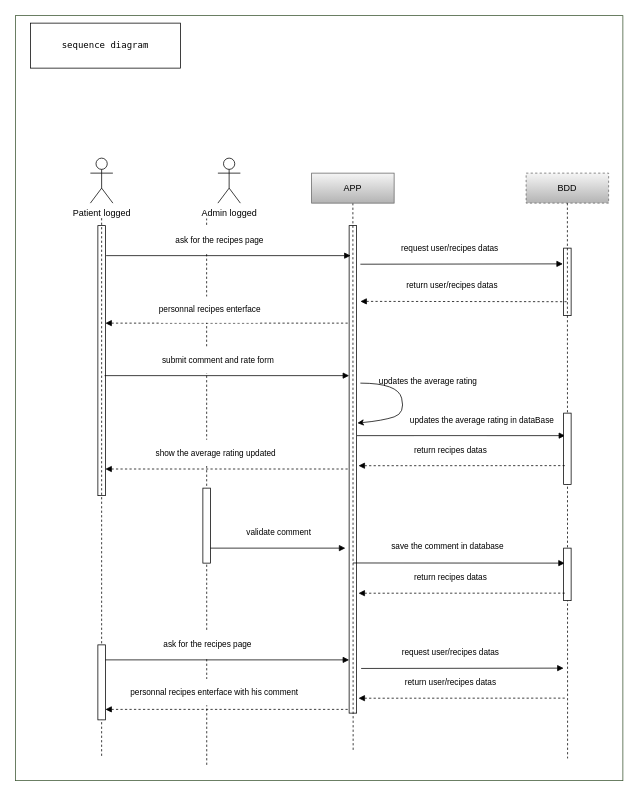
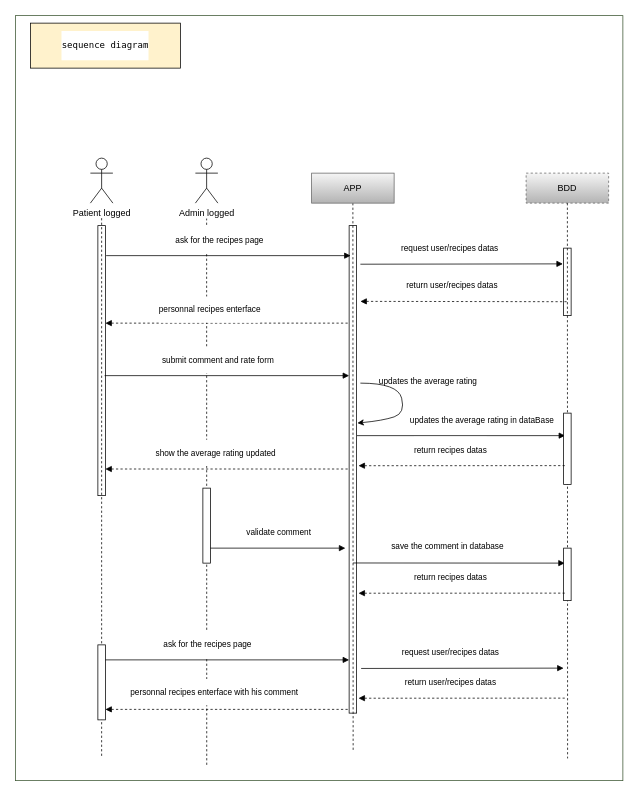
- <mxCell id="4" value="&lt;pre dir=&quot;ltr&quot; data-ved=&quot;2ahUKEwjTnIHI8ouDAxXJUKQEHYWSAA4Q3ewLegQIBRAP&quot; style=&quot;text-align:left&quot; id=&quot;tw-target-text&quot; data-placeholder=&quot;Traduction&quot; class=&quot;tw-data-text tw-text-large tw-ta&quot;&gt;&lt;span lang=&quot;en&quot; class=&quot;Y2IQFc&quot;&gt;sequence diagram&lt;/span&gt;&lt;/pre&gt;" style="rounded=0;whiteSpace=wrap;html=1;fontColor=#000000;labelBackgroundColor=#FFFFFF;strokeColor=#000000;fillColor=#FFFFFF;" vertex="1" parent="1"><mxGeometry y="30" width="200" height="60" as="geometry" x="40" /></mxCell>
+ <mxCell id="4" value="&lt;pre dir=&quot;ltr&quot; data-ved=&quot;2ahUKEwjTnIHI8ouDAxXJUKQEHYWSAA4Q3ewLegQIBRAP&quot; style=&quot;text-align:left&quot; id=&quot;tw-target-text&quot; data-placeholder=&quot;Traduction&quot; class=&quot;tw-data-text tw-text-large tw-ta&quot;&gt;&lt;span lang=&quot;en&quot; class=&quot;Y2IQFc&quot;&gt;sequence diagram&lt;/span&gt;&lt;/pre&gt;" style="rounded=0;whiteSpace=wrap;html=1;fontColor=#000000;labelBackgroundColor=#FFFFFF;strokeColor=#000000;fillColor=#fff2cc;" vertex="1" parent="1"><mxGeometry y="30" width="200" height="60" as="geometry" x="40" /></mxCell>
- <mxCell id="22" value="Admin logged" style="shape=umlActor;verticalLabelPosition=bottom;verticalAlign=top;html=1;fontColor=#000000;labelBackgroundColor=#FFFFFF;strokeColor=#000000;" vertex="1" parent="1"><mxGeometry x="290" y="210" width="30" height="60" as="geometry" /></mxCell>
+ <mxCell id="22" value="Admin logged" style="shape=umlActor;verticalLabelPosition=bottom;verticalAlign=top;html=1;fontColor=#000000;labelBackgroundColor=#FFFFFF;strokeColor=#000000;" vertex="1" parent="1"><mxGeometry x="260" y="210" width="30" height="60" as="geometry" /></mxCell>
